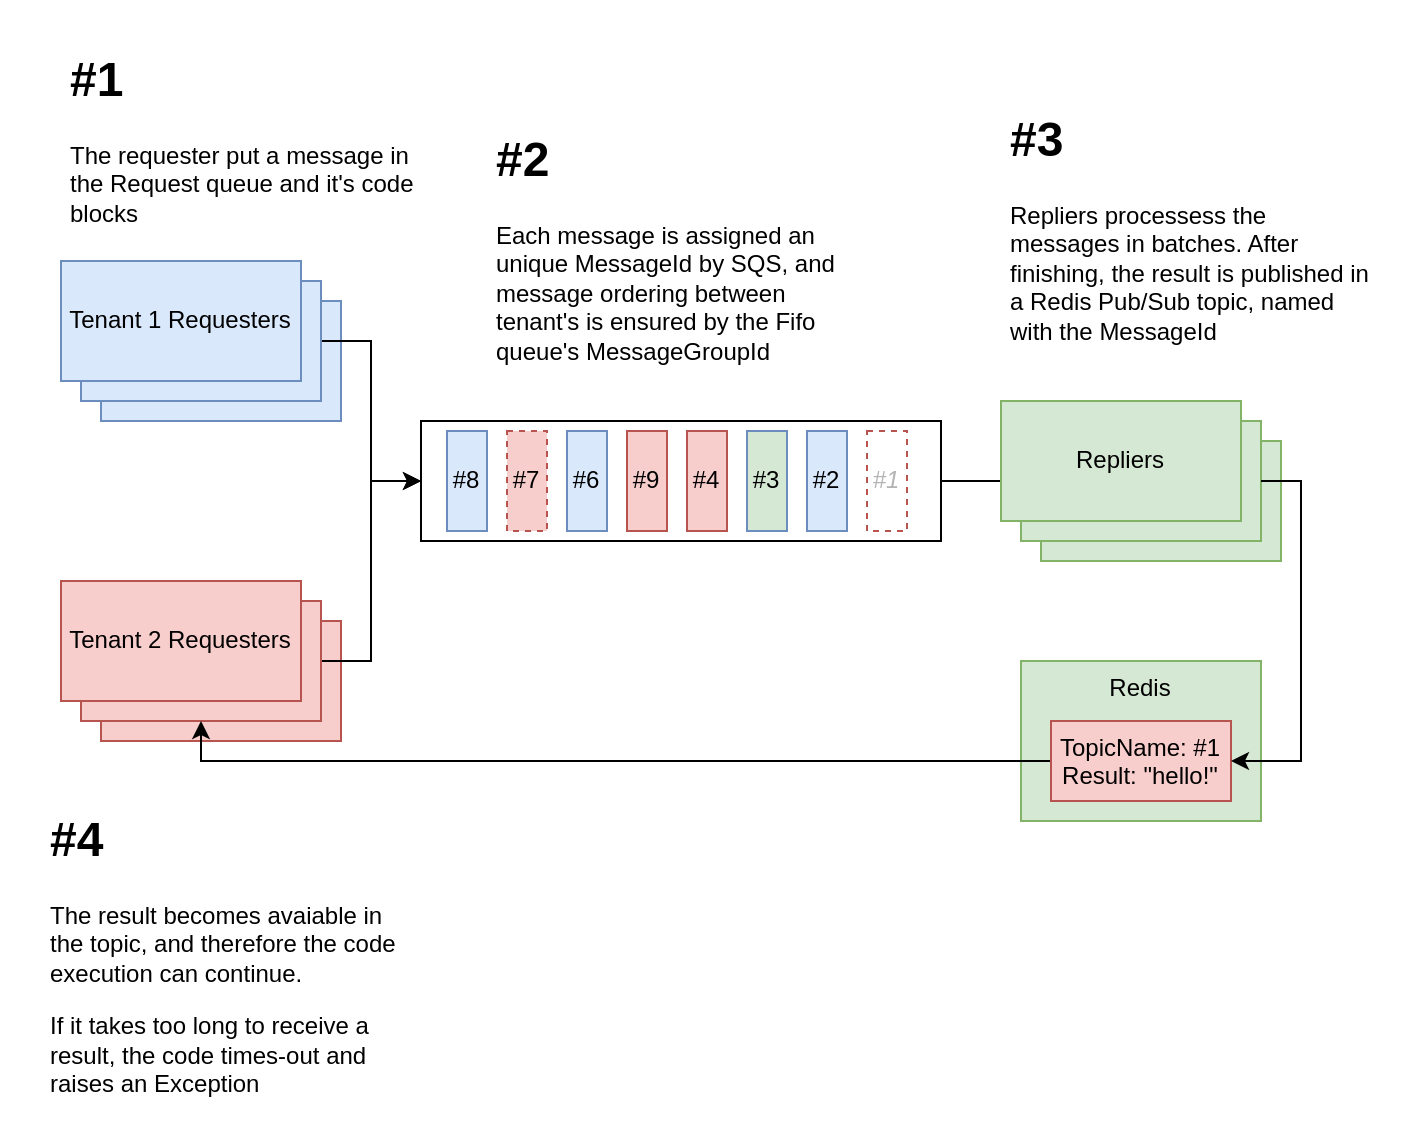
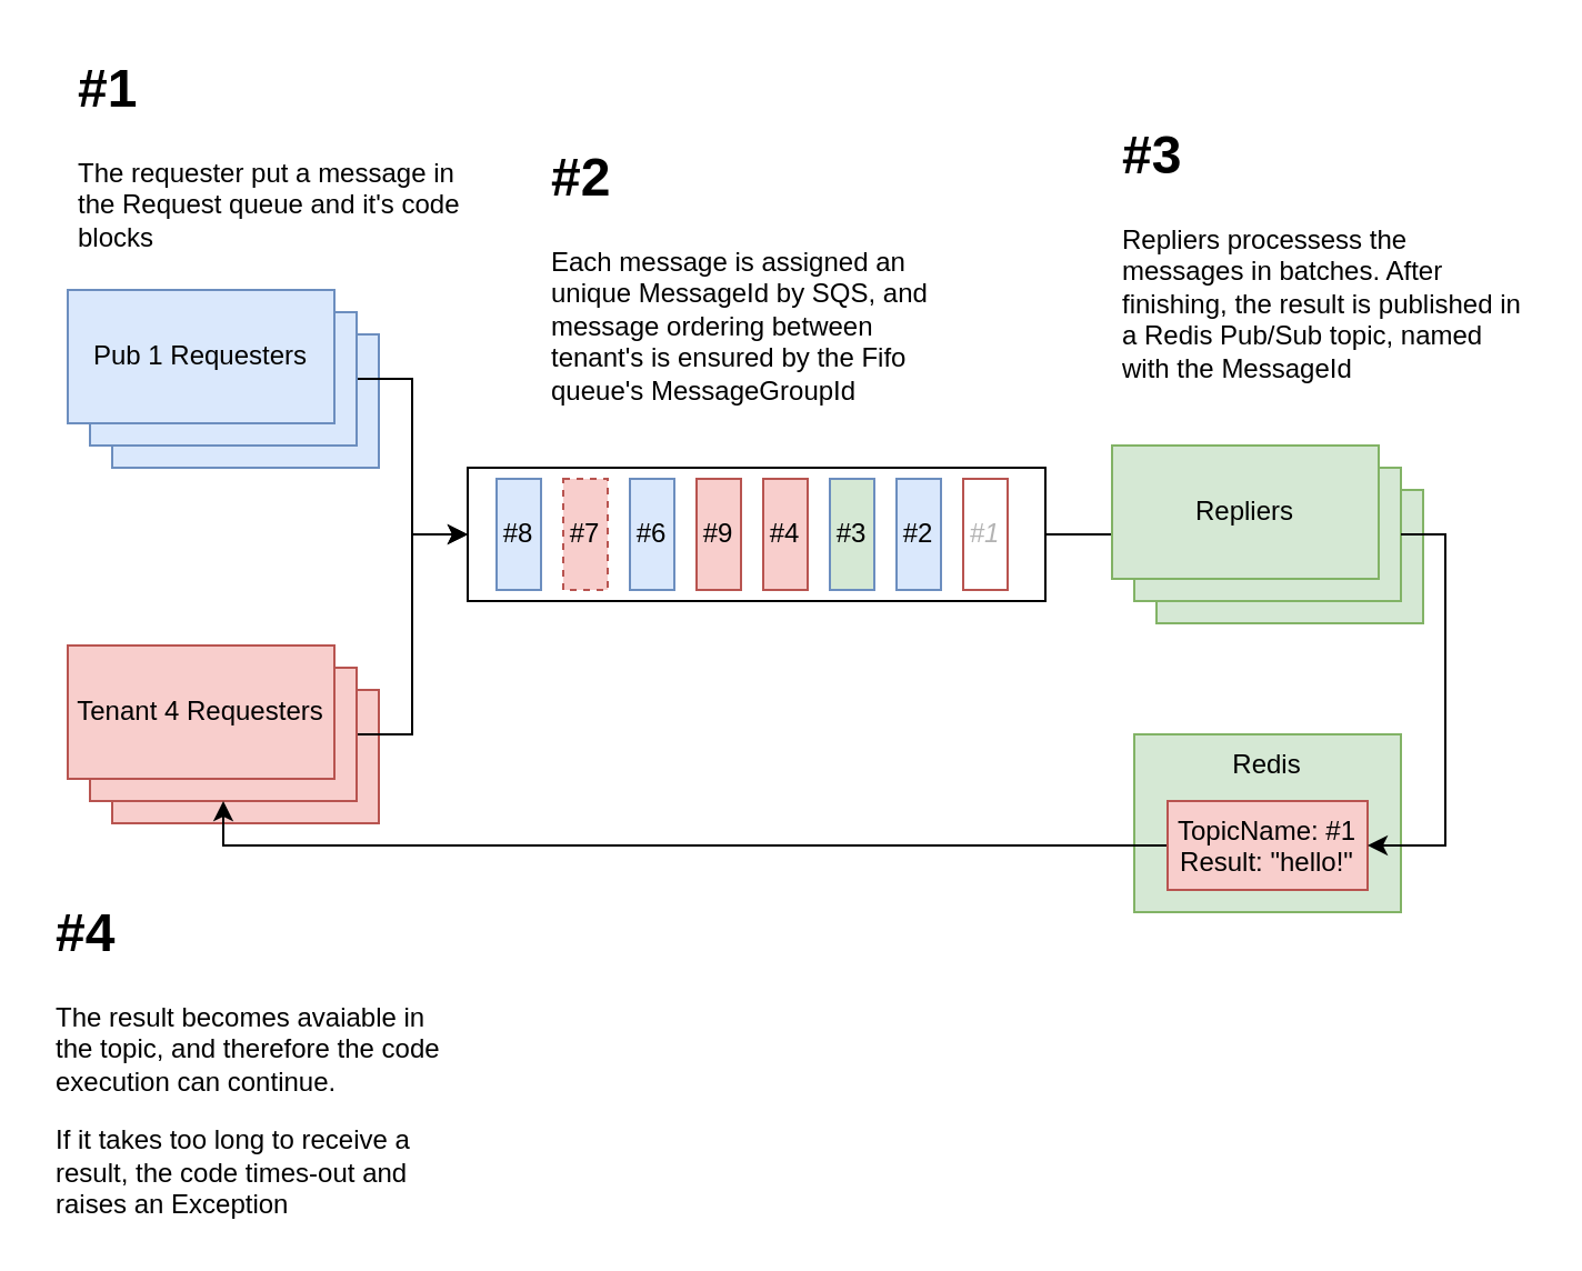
- <mxCell id="6" value="Tenant 1 Requesters" style="rounded=0;whiteSpace=wrap;html=1;fillColor=#dae8fc;strokeColor=#6c8ebf;" vertex="1" parent="1"><mxGeometry x="30" y="130" width="120" height="60" as="geometry" /></mxCell>
+ <mxCell id="6" value="Pub 1 Requesters" style="rounded=0;whiteSpace=wrap;html=1;fillColor=#dae8fc;strokeColor=#6c8ebf;" vertex="1" parent="1"><mxGeometry x="30" y="130" width="120" height="60" as="geometry" /></mxCell>
- <mxCell id="21" value="#1" style="rounded=0;whiteSpace=wrap;html=1;fillColor=none;strokeColor=#b85450;dashed=1;fontStyle=2;fontColor=#B3B3B3;" vertex="1" parent="1"><mxGeometry x="433" y="215" width="20" height="50" as="geometry" /></mxCell>
+ <mxCell id="21" value="#1" style="rounded=0;whiteSpace=wrap;html=1;fillColor=none;strokeColor=#b85450;dashed=0;fontStyle=2;fontColor=#B3B3B3;" vertex="1" parent="1"><mxGeometry x="433" y="215" width="20" height="50" as="geometry" /></mxCell>
- <mxCell id="10" value="Tenant 2 Requesters" style="rounded=0;whiteSpace=wrap;html=1;fillColor=#f8cecc;strokeColor=#b85450;" vertex="1" parent="1"><mxGeometry x="30" y="290" width="120" height="60" as="geometry" /></mxCell>
+ <mxCell id="10" value="Tenant 4 Requesters" style="rounded=0;whiteSpace=wrap;html=1;fillColor=#f8cecc;strokeColor=#b85450;" vertex="1" parent="1"><mxGeometry x="30" y="290" width="120" height="60" as="geometry" /></mxCell>
